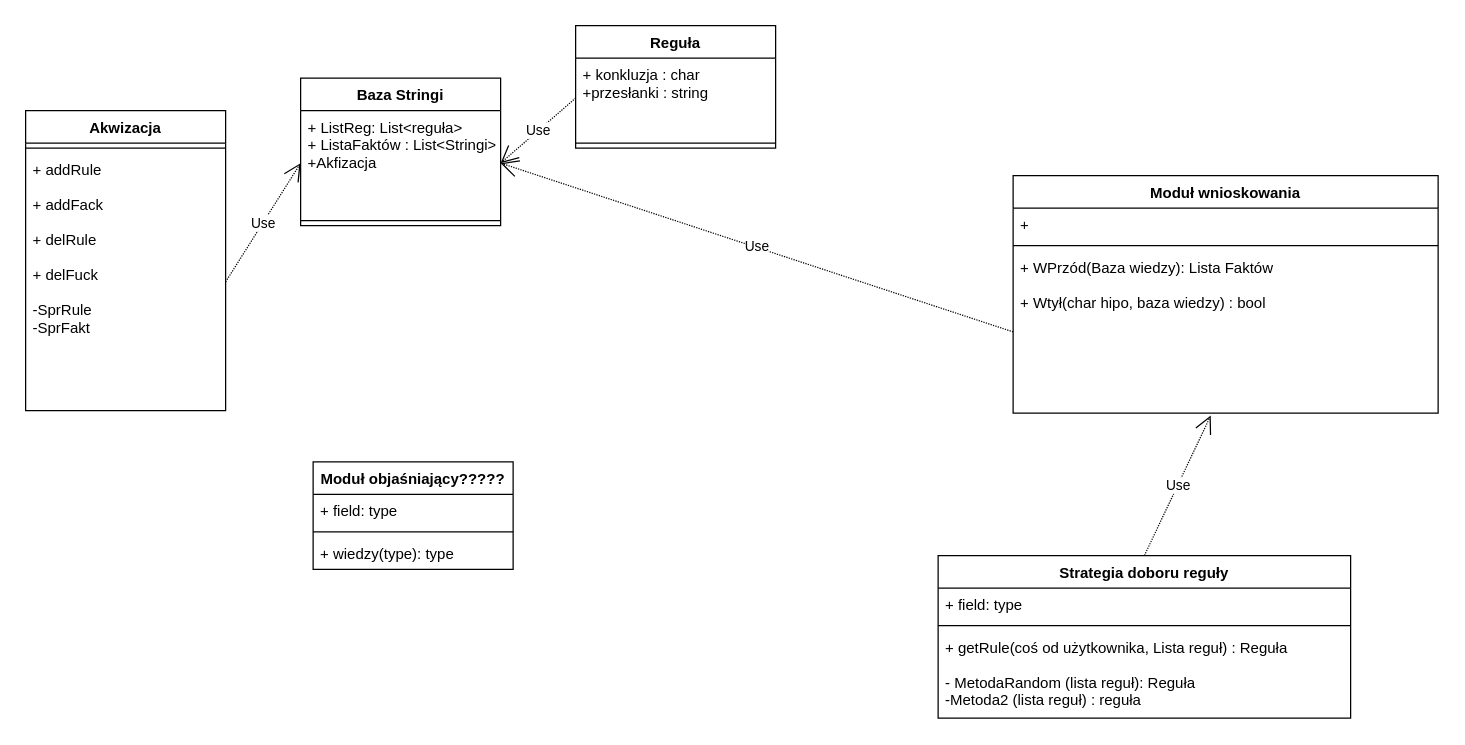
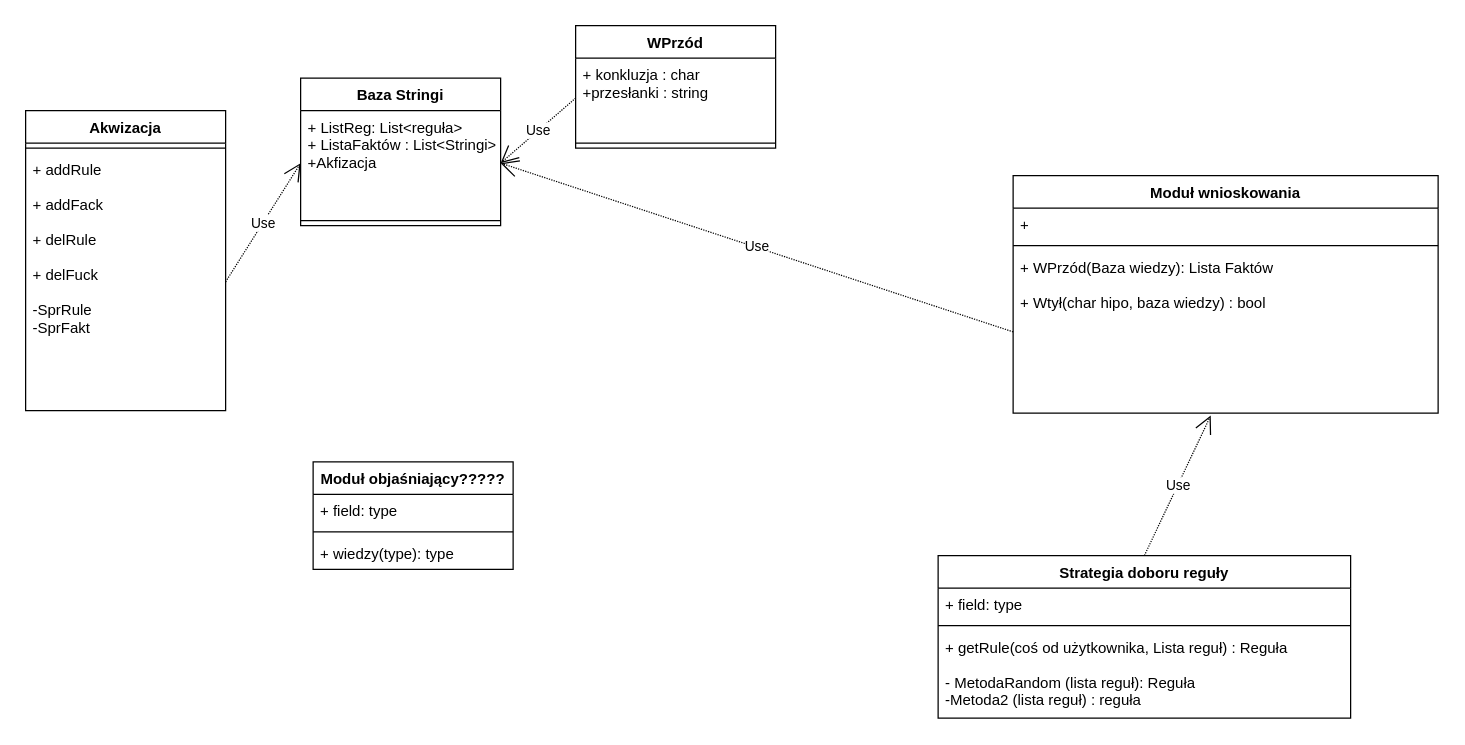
- <mxCell id="5" value="Reguła" style="swimlane;fontStyle=1;align=center;verticalAlign=top;childLayout=stackLayout;horizontal=1;startSize=26;horizontalStack=0;resizeParent=1;resizeParentMax=0;resizeLast=0;collapsible=1;marginBottom=0;" vertex="1" parent="1"><mxGeometry x="460" y="20" width="160" height="98" as="geometry" /></mxCell>
+ <mxCell id="5" value="WPrzód" style="swimlane;fontStyle=1;align=center;verticalAlign=top;childLayout=stackLayout;horizontal=1;startSize=26;horizontalStack=0;resizeParent=1;resizeParentMax=0;resizeLast=0;collapsible=1;marginBottom=0;" vertex="1" parent="1"><mxGeometry x="460" y="20" width="160" height="98" as="geometry" /></mxCell>
